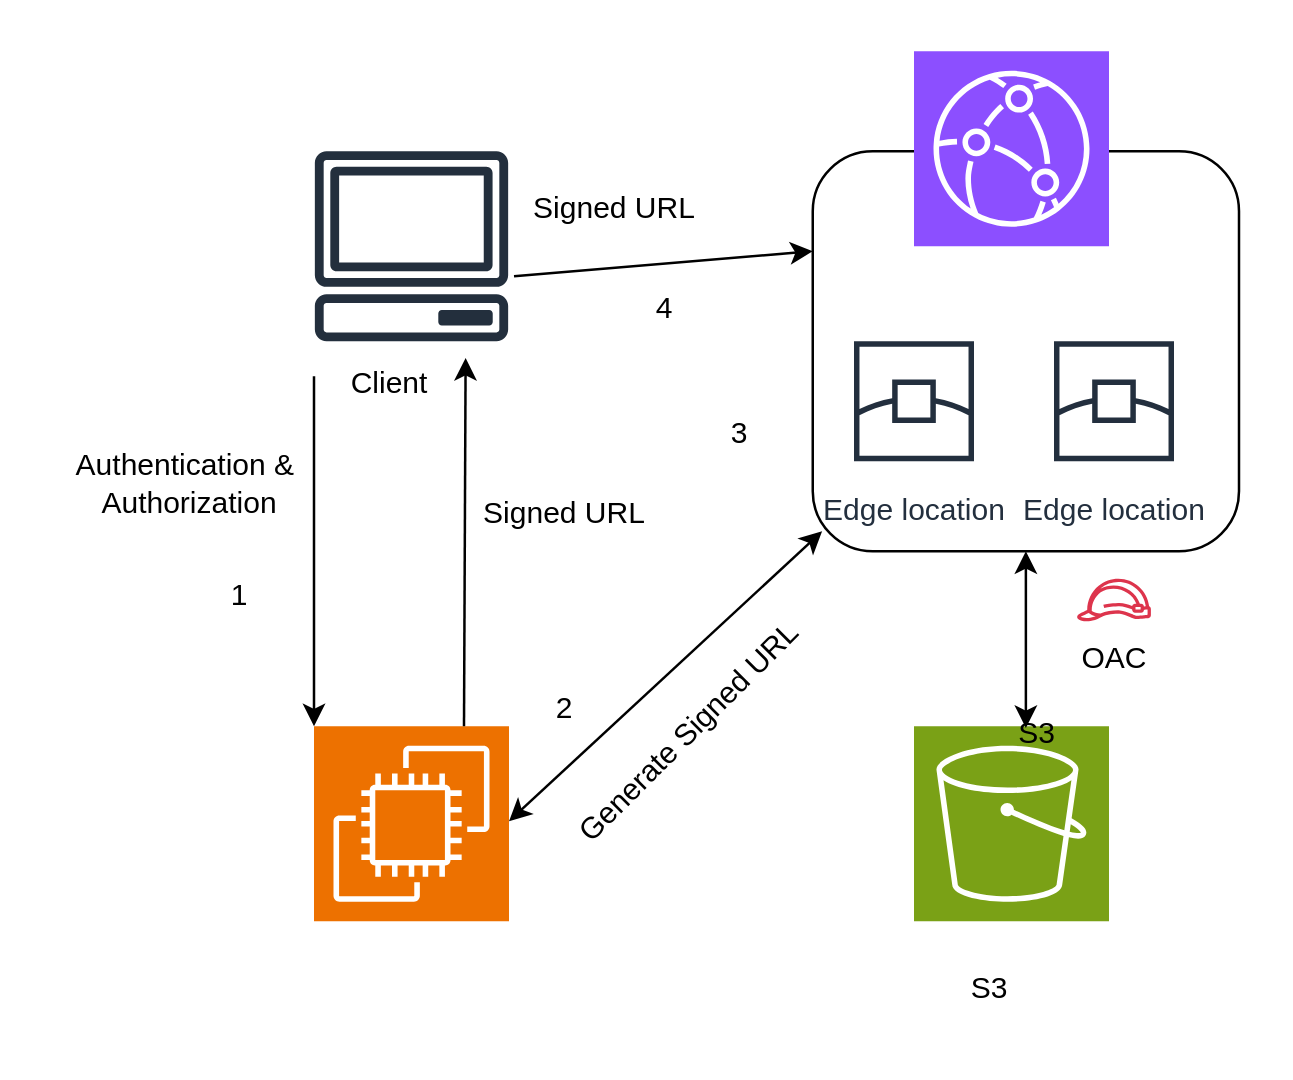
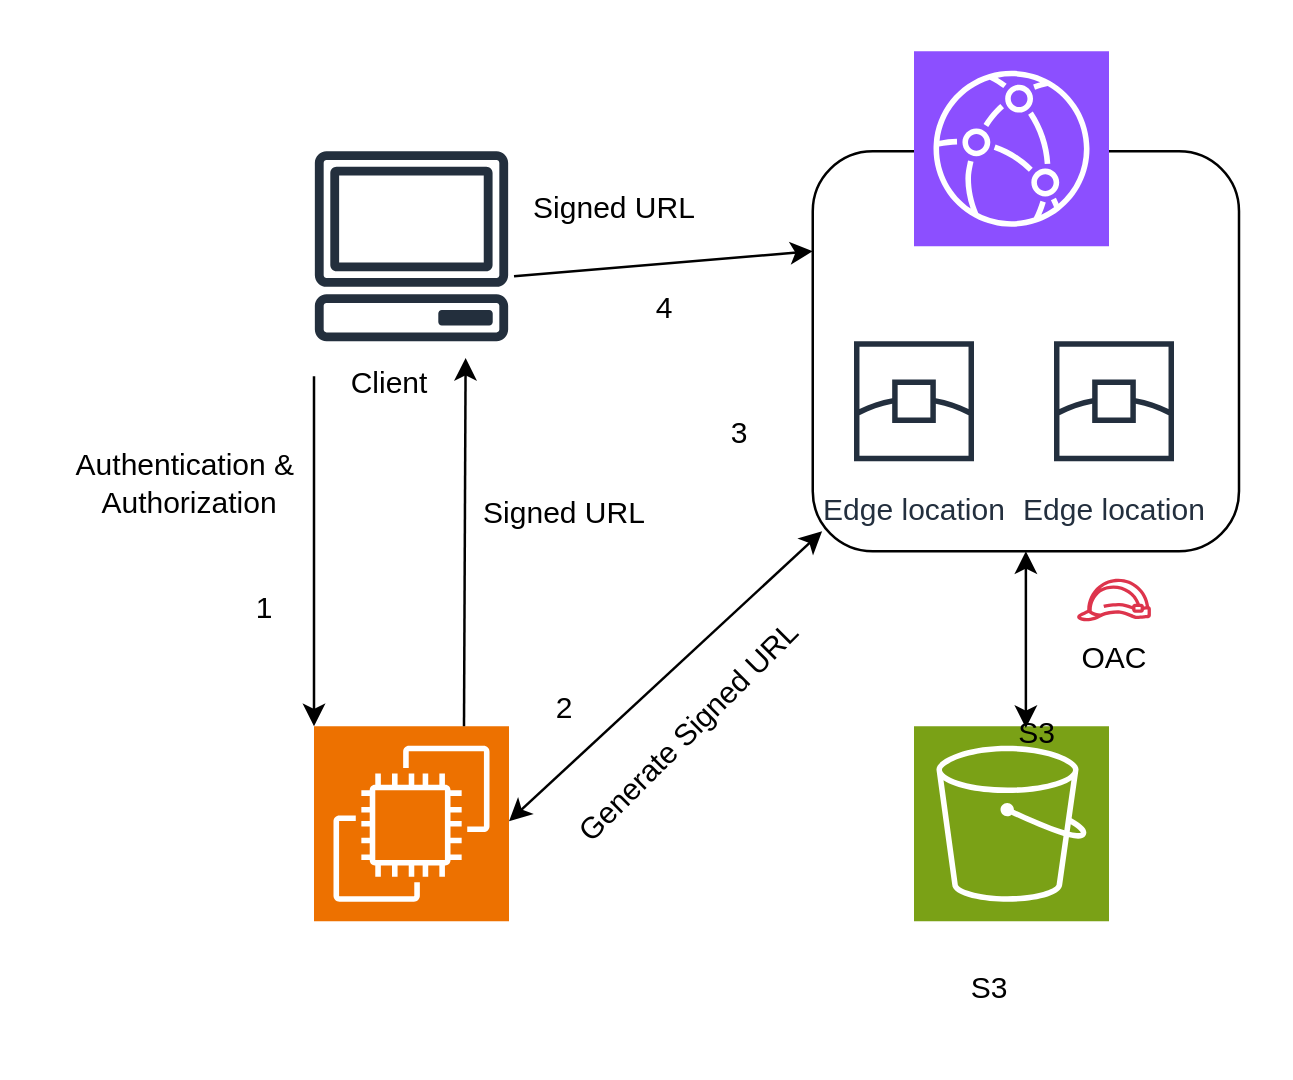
- <mxCell id="15" value="1" style="text;html=1;align=center;verticalAlign=middle;resizable=0;points=[];autosize=1;strokeColor=none;fillColor=none;" vertex="1" parent="1"><mxGeometry x="80" y="223" width="30" height="30" as="geometry" /></mxCell>
+ <mxCell id="15" value="1" style="text;html=1;align=center;verticalAlign=middle;resizable=0;points=[];autosize=1;strokeColor=none;fillColor=none;" vertex="1" parent="1"><mxGeometry x="90" y="228" width="30" height="30" as="geometry" /></mxCell>
